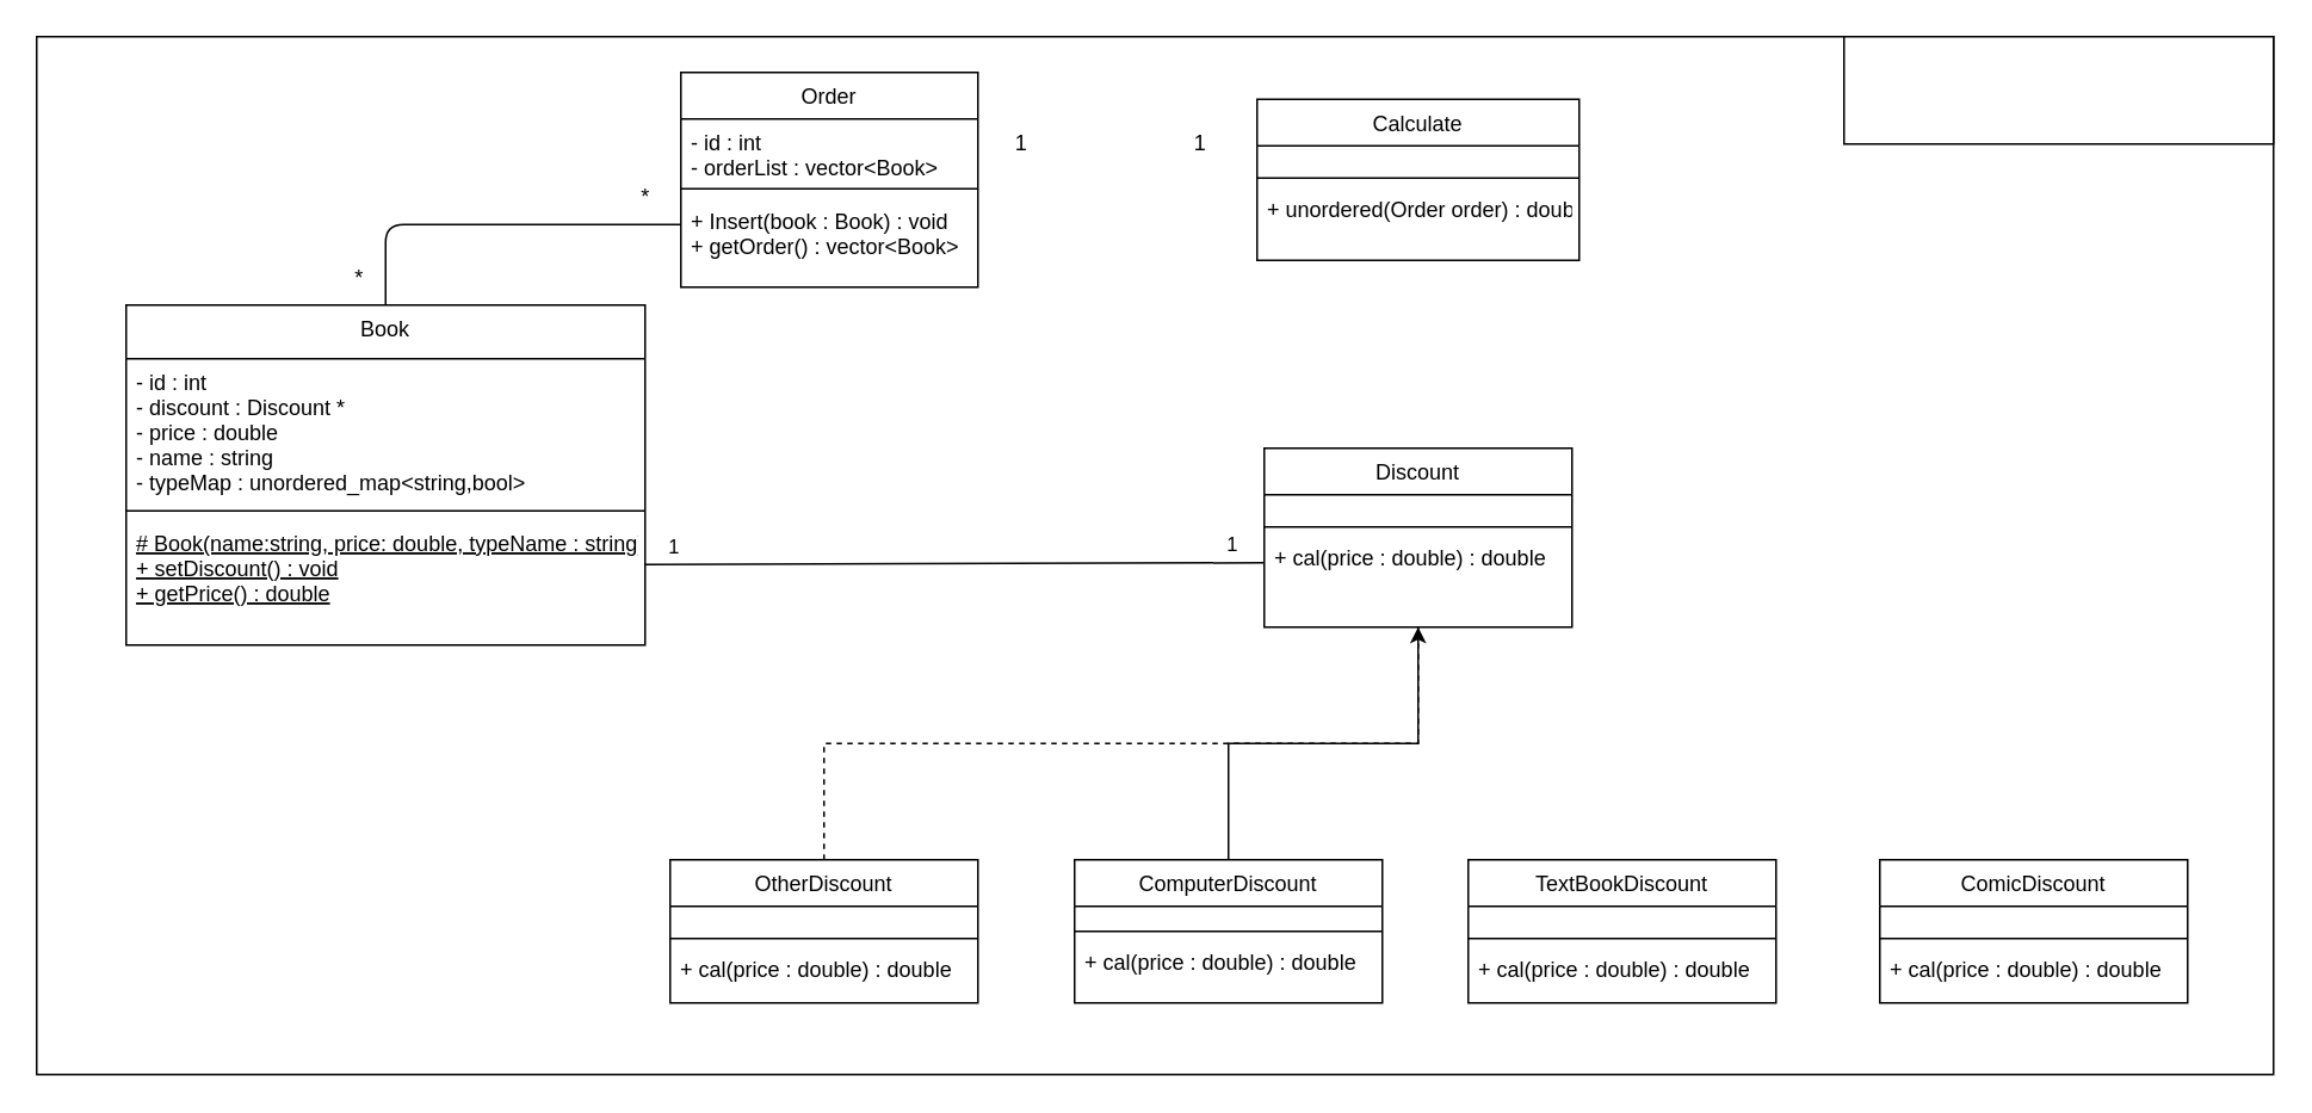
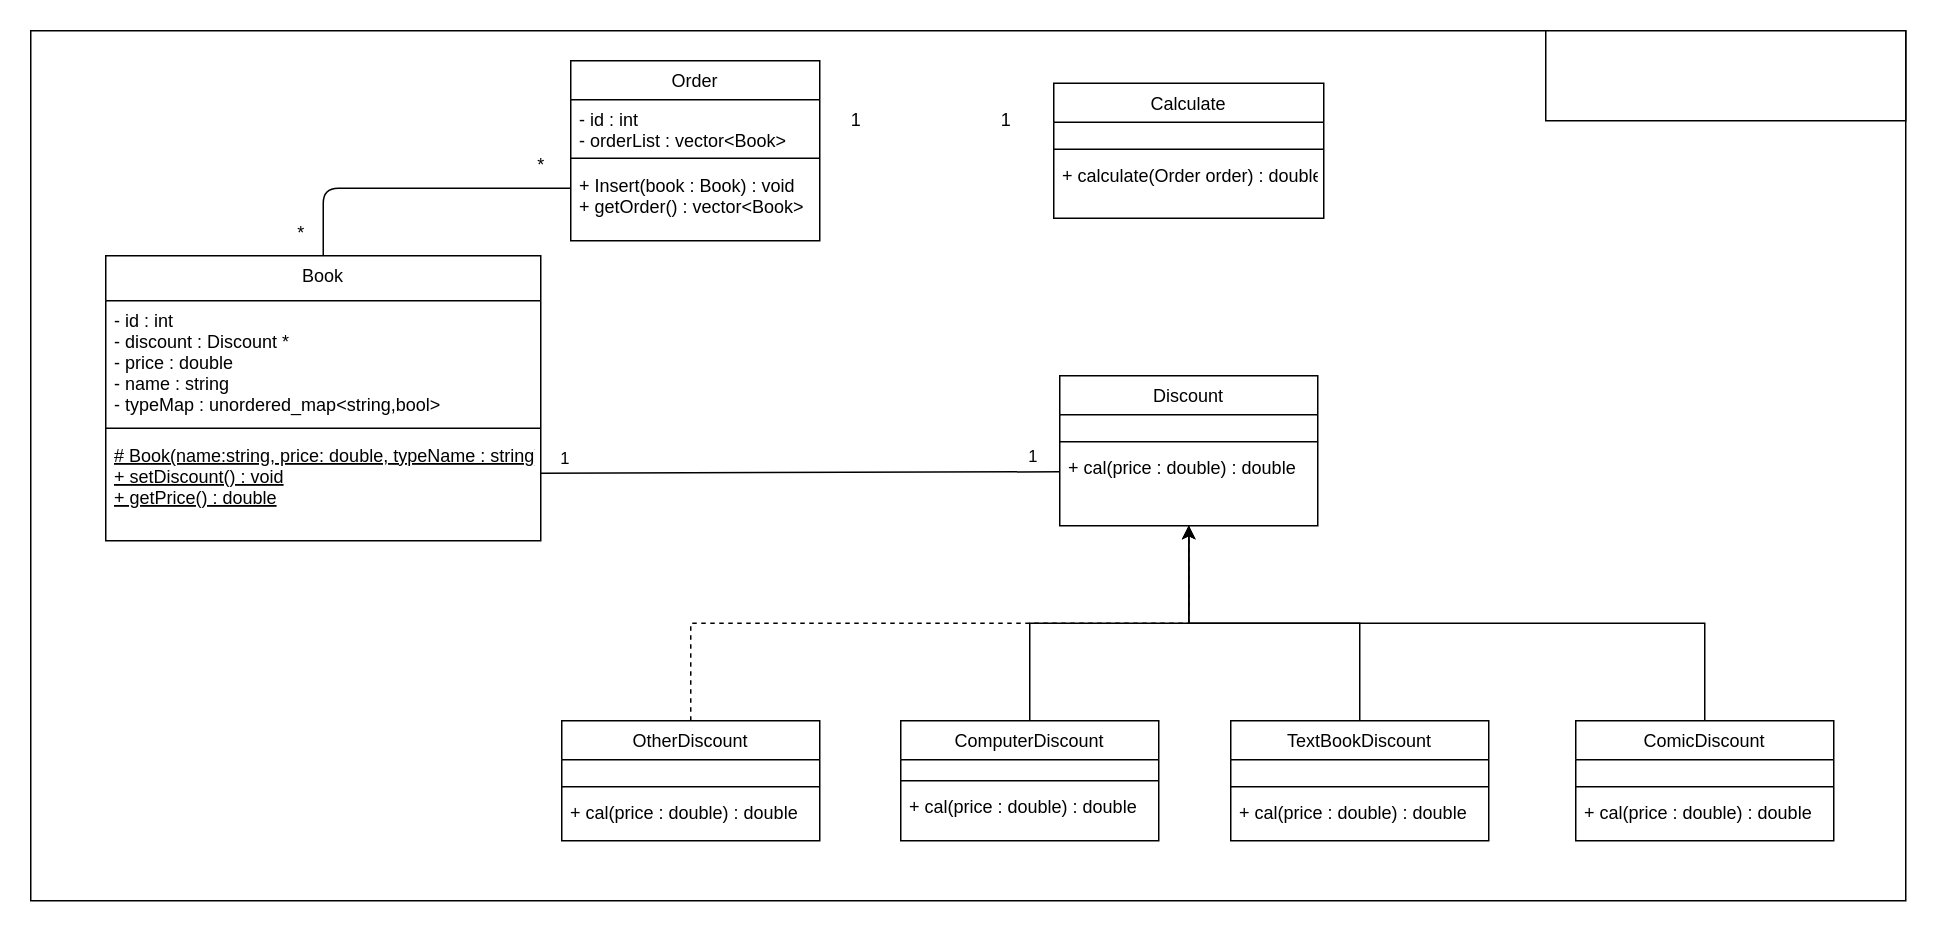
- <mxCell id="18" value="+ unordered(Order order) : double" style="text;align=left;verticalAlign=top;spacingLeft=4;spacingRight=4;overflow=hidden;rotatable=0;points=[[0,0.5],[1,0.5]];portConstraint=eastwest;" vertex="1" parent="15"><mxGeometry y="48" width="180" height="30" as="geometry" /></mxCell>
+ <mxCell id="18" value="+ calculate(Order order) : double" style="text;align=left;verticalAlign=top;spacingLeft=4;spacingRight=4;overflow=hidden;rotatable=0;points=[[0,0.5],[1,0.5]];portConstraint=eastwest;" vertex="1" parent="15"><mxGeometry y="48" width="180" height="30" as="geometry" /></mxCell>
+ <mxCell id="29" style="edgeStyle=orthogonalEdgeStyle;rounded=0;orthogonalLoop=1;jettySize=auto;html=1;exitX=0.5;exitY=0;exitDx=0;exitDy=0;entryX=0.5;entryY=1;entryDx=0;entryDy=0;" edge="1" parent="1" source="30" target="11"><mxGeometry relative="1" as="geometry" /></mxCell>
+ <mxCell id="34" style="edgeStyle=orthogonalEdgeStyle;rounded=0;orthogonalLoop=1;jettySize=auto;html=1;exitX=0.5;exitY=0;exitDx=0;exitDy=0;entryX=0.5;entryY=1;entryDx=0;entryDy=0;" edge="1" parent="1" source="35" target="11"><mxGeometry relative="1" as="geometry" /></mxCell>
